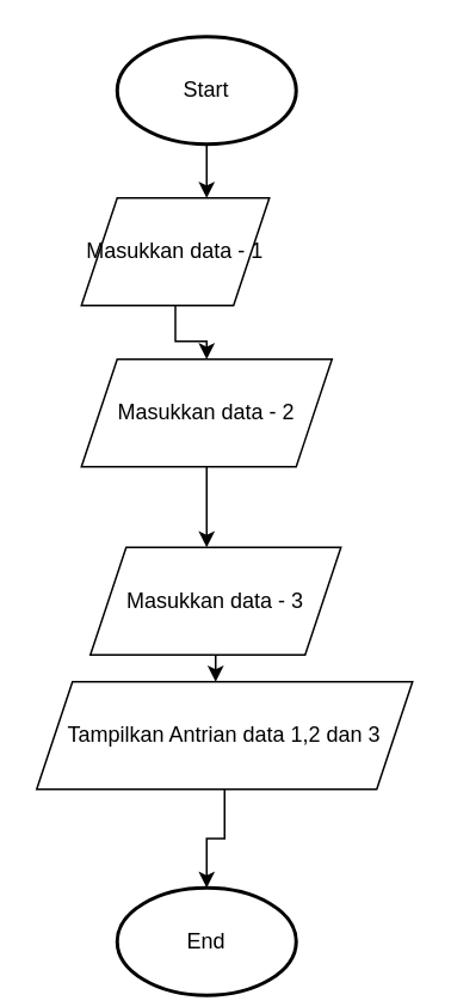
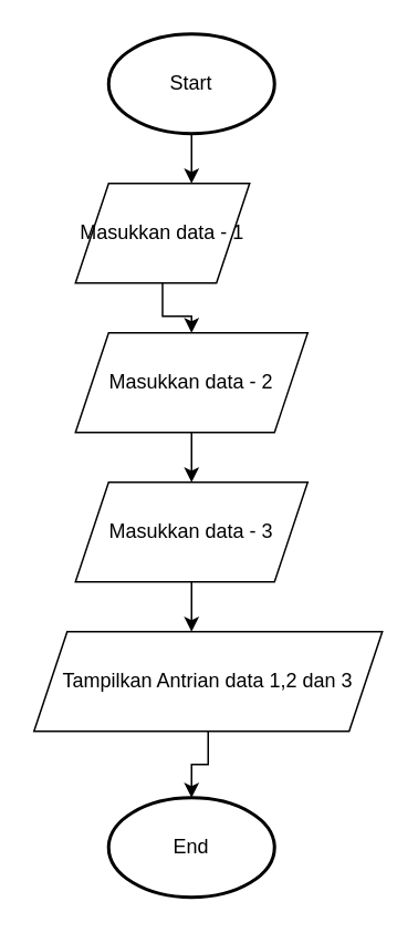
- <mxCell id="9" value="Masukkan data - 3" style="shape=parallelogram;perimeter=parallelogramPerimeter;whiteSpace=wrap;html=1;fixedSize=1;" vertex="1" parent="1"><mxGeometry x="50" y="305" width="140" height="60" as="geometry" /></mxCell>
+ <mxCell id="9" value="Masukkan data - 3" style="shape=parallelogram;perimeter=parallelogramPerimeter;whiteSpace=wrap;html=1;fixedSize=1;" vertex="1" parent="1"><mxGeometry x="45" y="290" width="140" height="60" as="geometry" /></mxCell>
- <mxCell id="12" value="End" style="strokeWidth=2;html=1;shape=mxgraph.flowchart.start_1;whiteSpace=wrap;" vertex="1" parent="1"><mxGeometry x="65" y="495" width="100" height="60" as="geometry" /></mxCell>
+ <mxCell id="12" value="End" style="strokeWidth=2;html=1;shape=mxgraph.flowchart.start_1;whiteSpace=wrap;" vertex="1" parent="1"><mxGeometry x="65" y="480" width="100" height="60" as="geometry" /></mxCell>
